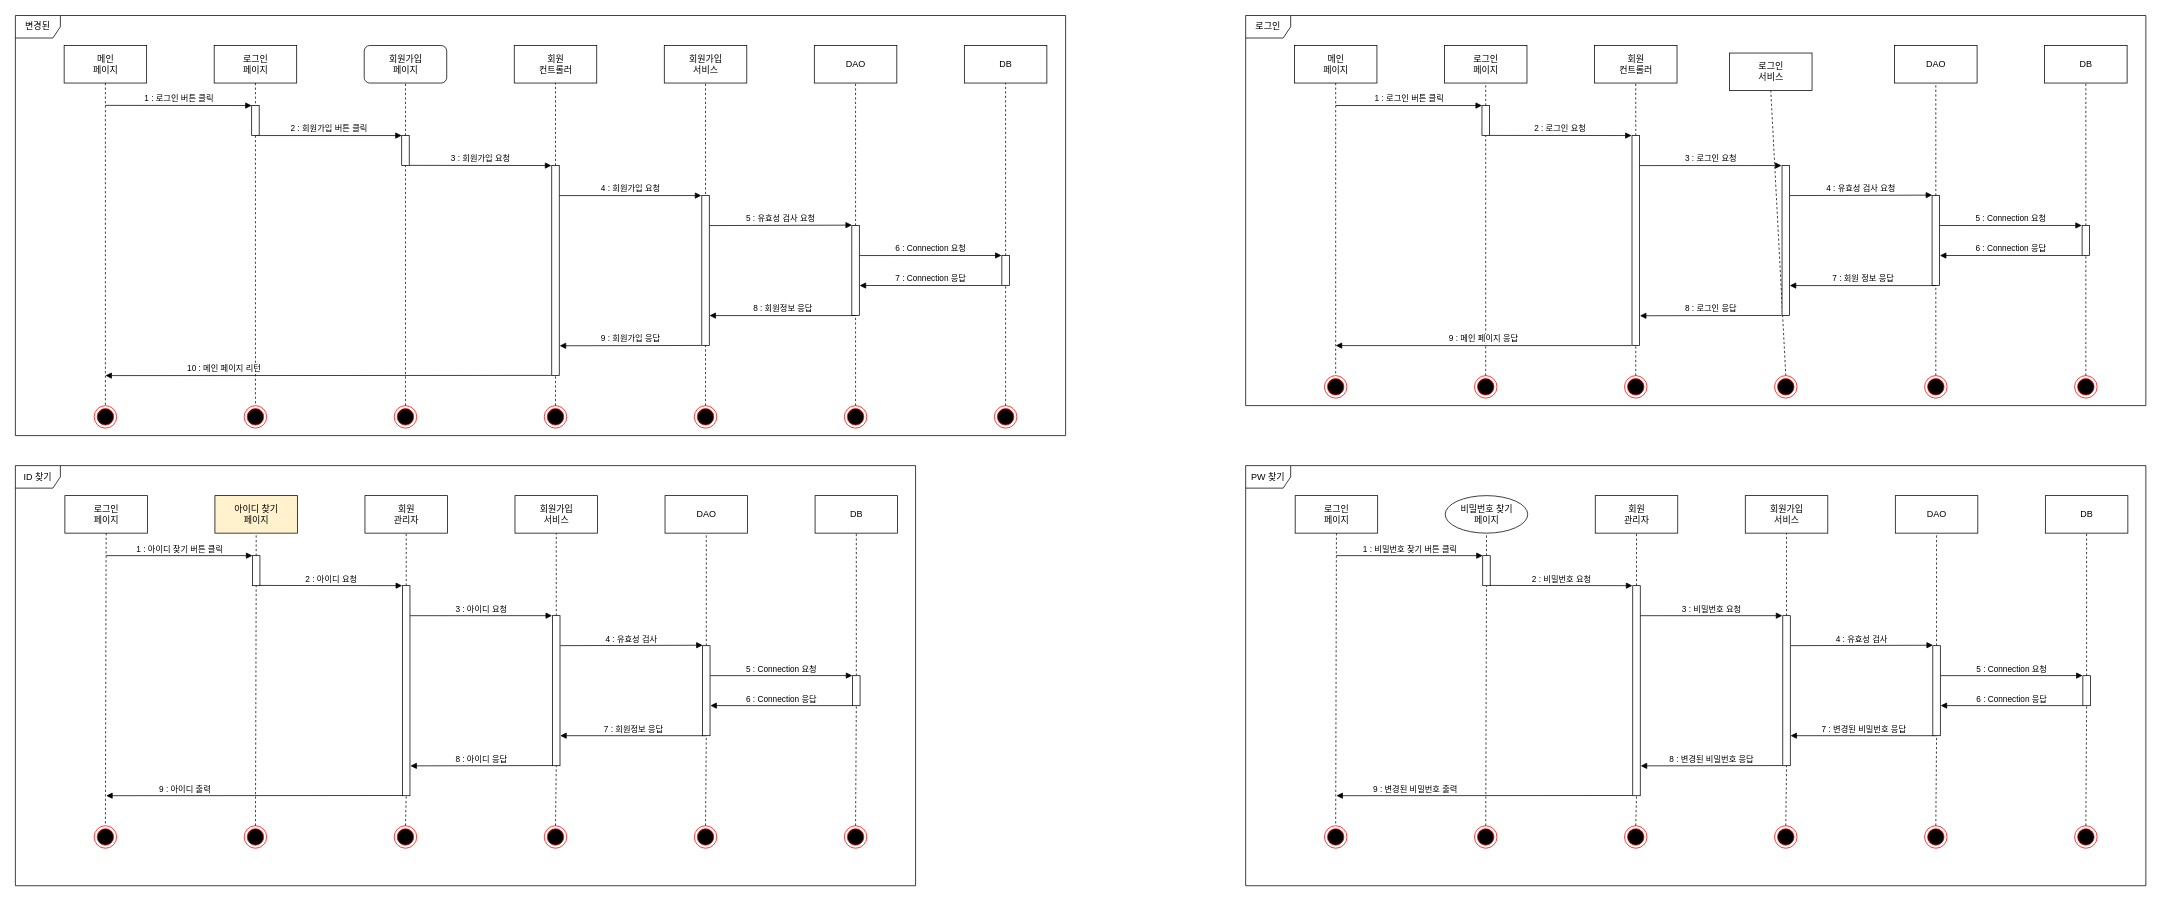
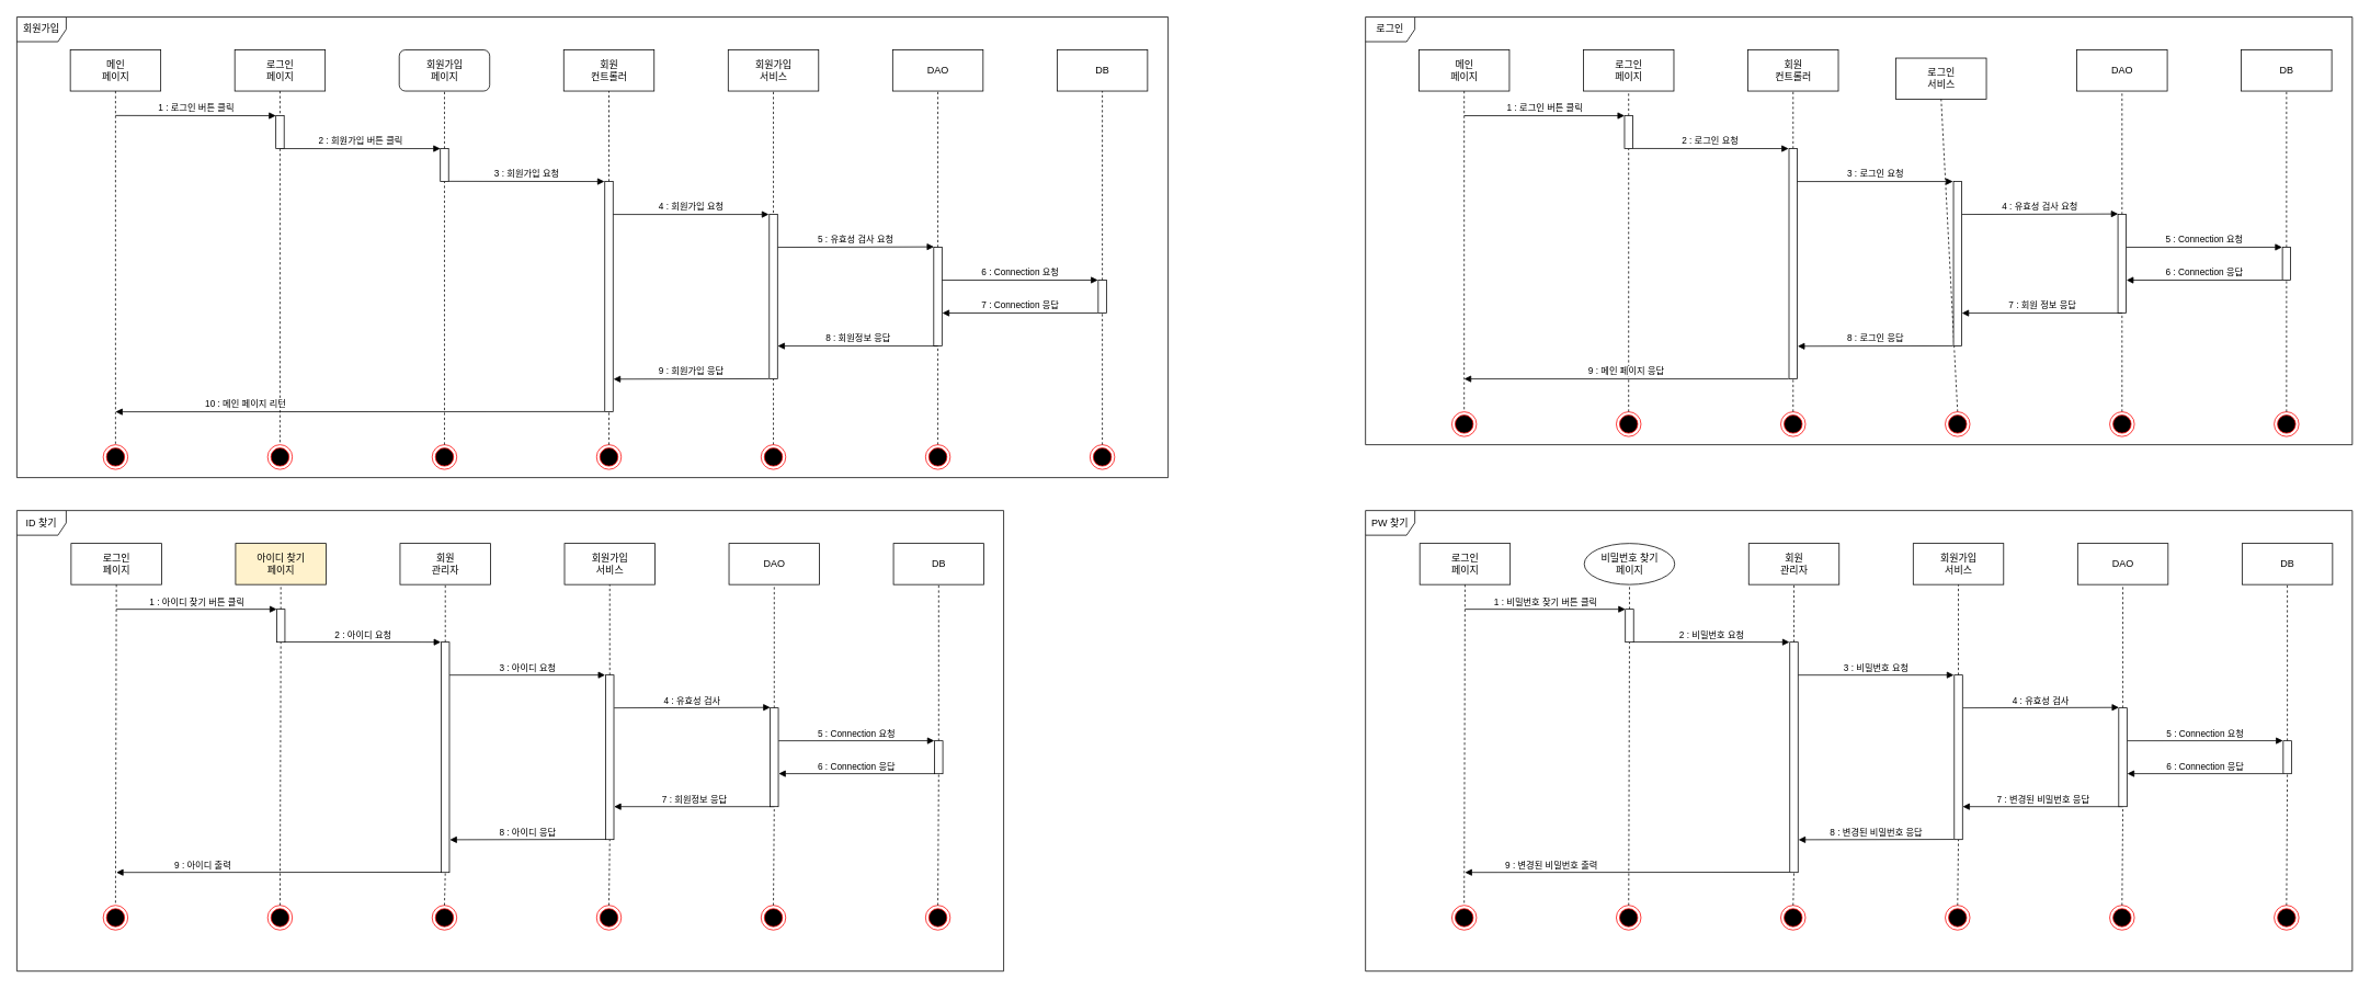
- <mxCell id="38" value="변경된" style="shape=umlFrame;whiteSpace=wrap;html=1;labelBackgroundColor=none;" parent="1" vertex="1"><mxGeometry x="20" y="20" width="1400" height="560" as="geometry" /></mxCell>
+ <mxCell id="38" value="회원가입" style="shape=umlFrame;whiteSpace=wrap;html=1;labelBackgroundColor=none;" parent="1" vertex="1"><mxGeometry x="20" y="20" width="1400" height="560" as="geometry" /></mxCell>
